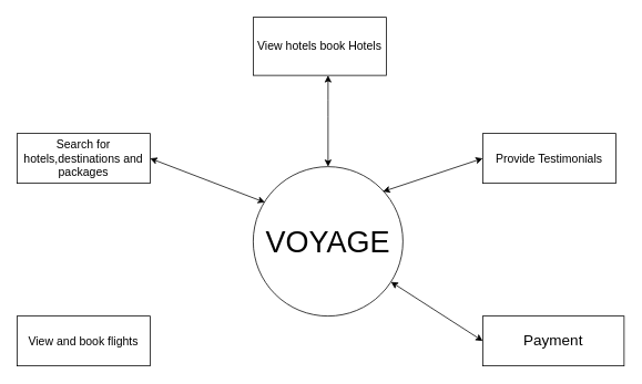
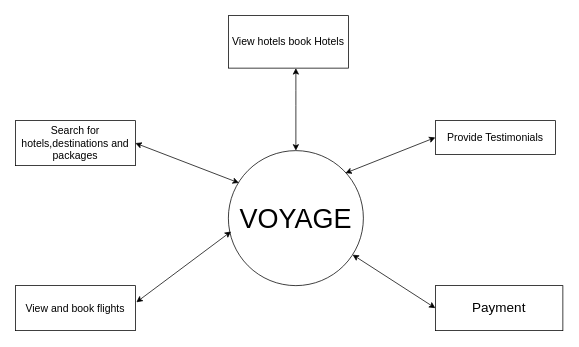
- <mxCell id="9" value="&lt;font style=&quot;font-size: 14px&quot;&gt;Provide Testimonials&lt;/font&gt;" style="rounded=0;whiteSpace=wrap;html=1;" vertex="1" parent="1"><mxGeometry x="580" y="160" width="160" height="60" as="geometry" /></mxCell>
+ <mxCell id="9" value="&lt;font style=&quot;font-size: 14px&quot;&gt;Provide Testimonials&lt;/font&gt;" style="rounded=0;whiteSpace=wrap;html=1;" vertex="1" parent="1"><mxGeometry x="580" y="160" width="160" height="45" as="geometry" /></mxCell>
+ <mxCell id="7" value="" style="endArrow=classic;startArrow=classic;html=1;exitX=1.008;exitY=0.37;exitDx=0;exitDy=0;entryX=0.02;entryY=0.599;entryDx=0;entryDy=0;entryPerimeter=0;exitPerimeter=0;" edge="1" parent="1" source="8" target="2"><mxGeometry width="50" height="50" relative="1" as="geometry"><mxPoint x="170" y="410" as="sourcePoint" /><mxPoint x="420" y="210" as="targetPoint" /></mxGeometry></mxCell>
